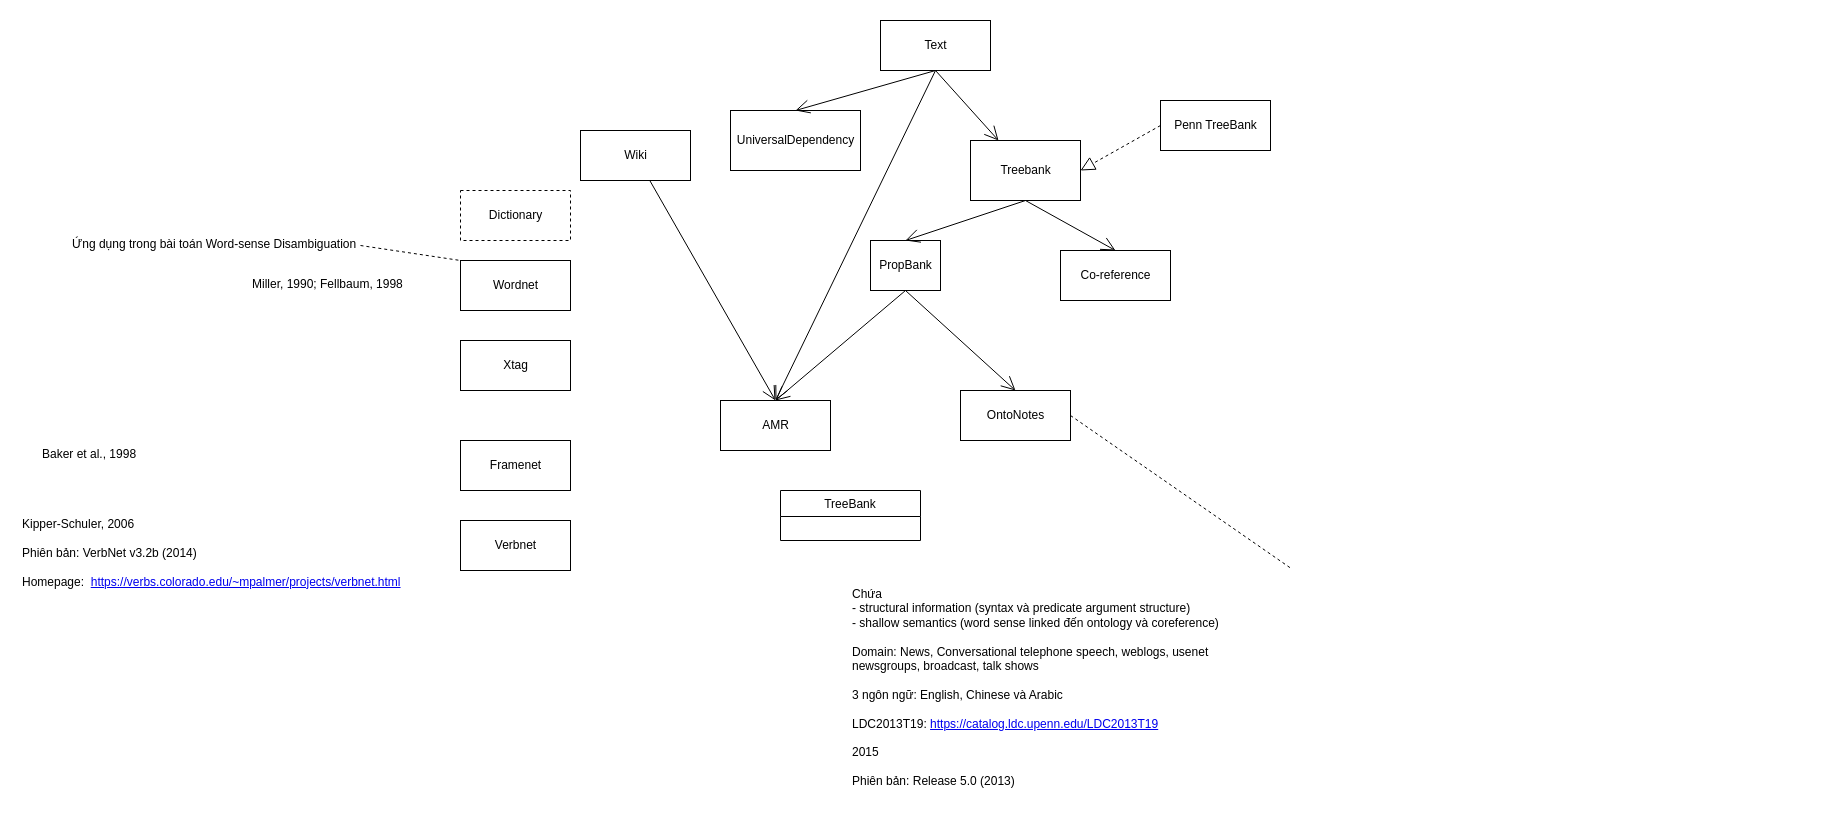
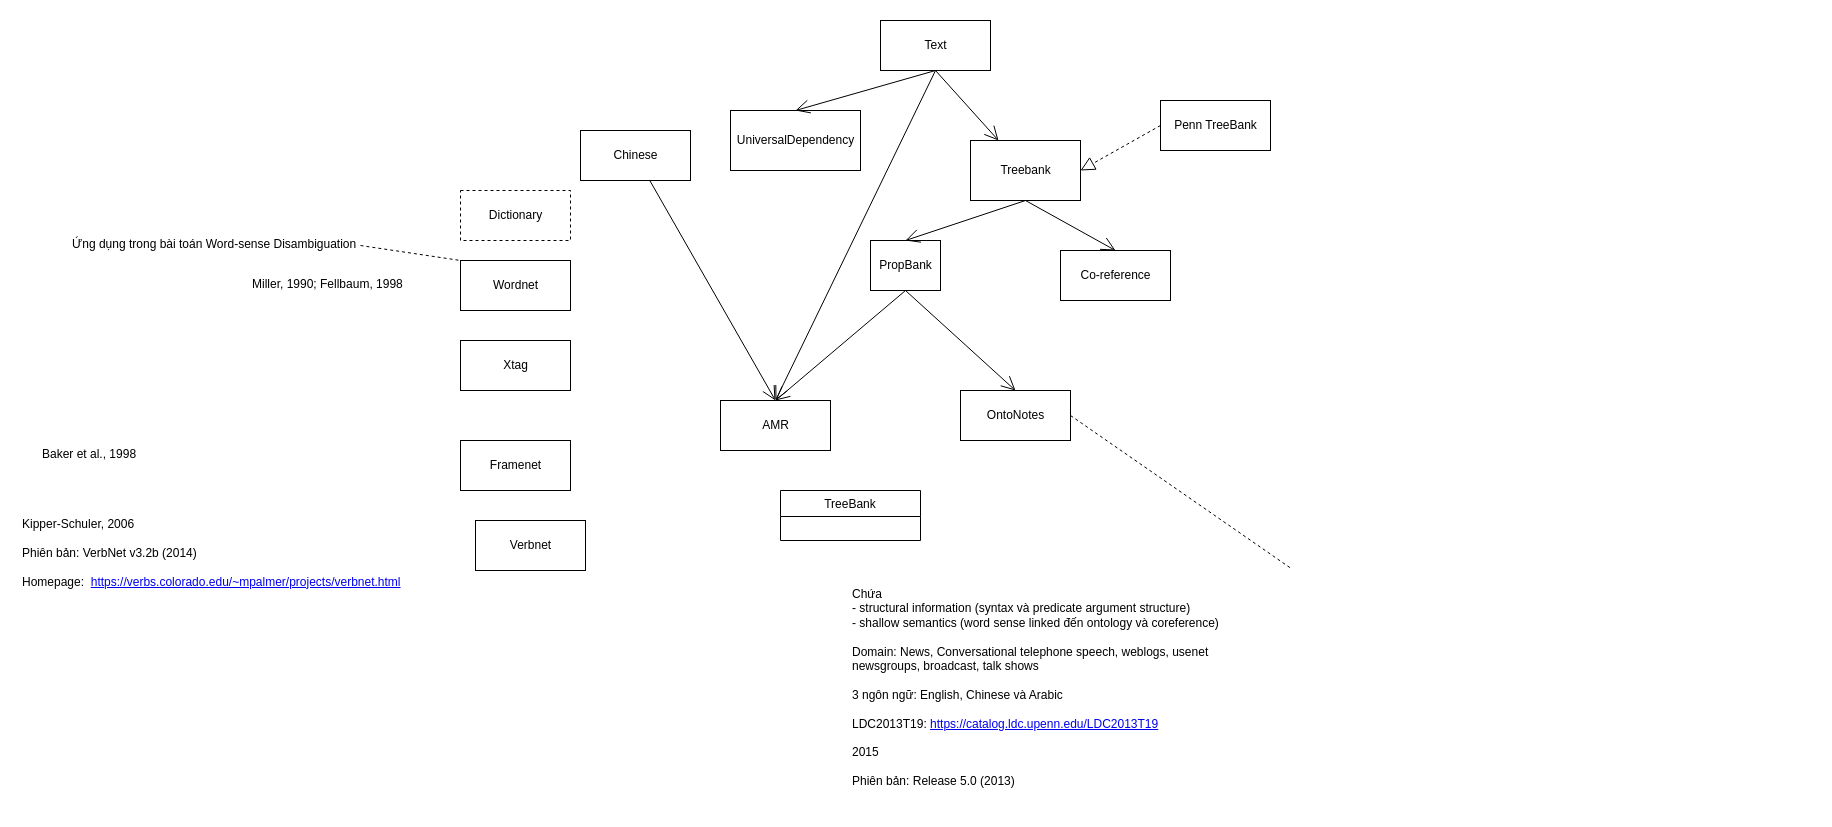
- <mxCell id="5" value="Wiki" style="html=1;" parent="1" vertex="1"><mxGeometry x="580" y="130" width="110" height="50" as="geometry" /></mxCell>
+ <mxCell id="5" value="Chinese" style="html=1;" parent="1" vertex="1"><mxGeometry x="580" y="130" width="110" height="50" as="geometry" /></mxCell>
- <mxCell id="8" value="Verbnet" style="html=1;" parent="1" vertex="1"><mxGeometry x="460" y="520" width="110" height="50" as="geometry" /></mxCell>
+ <mxCell id="8" value="Verbnet" style="html=1;" parent="1" vertex="1"><mxGeometry x="475" y="520" width="110" height="50" as="geometry" /></mxCell>
